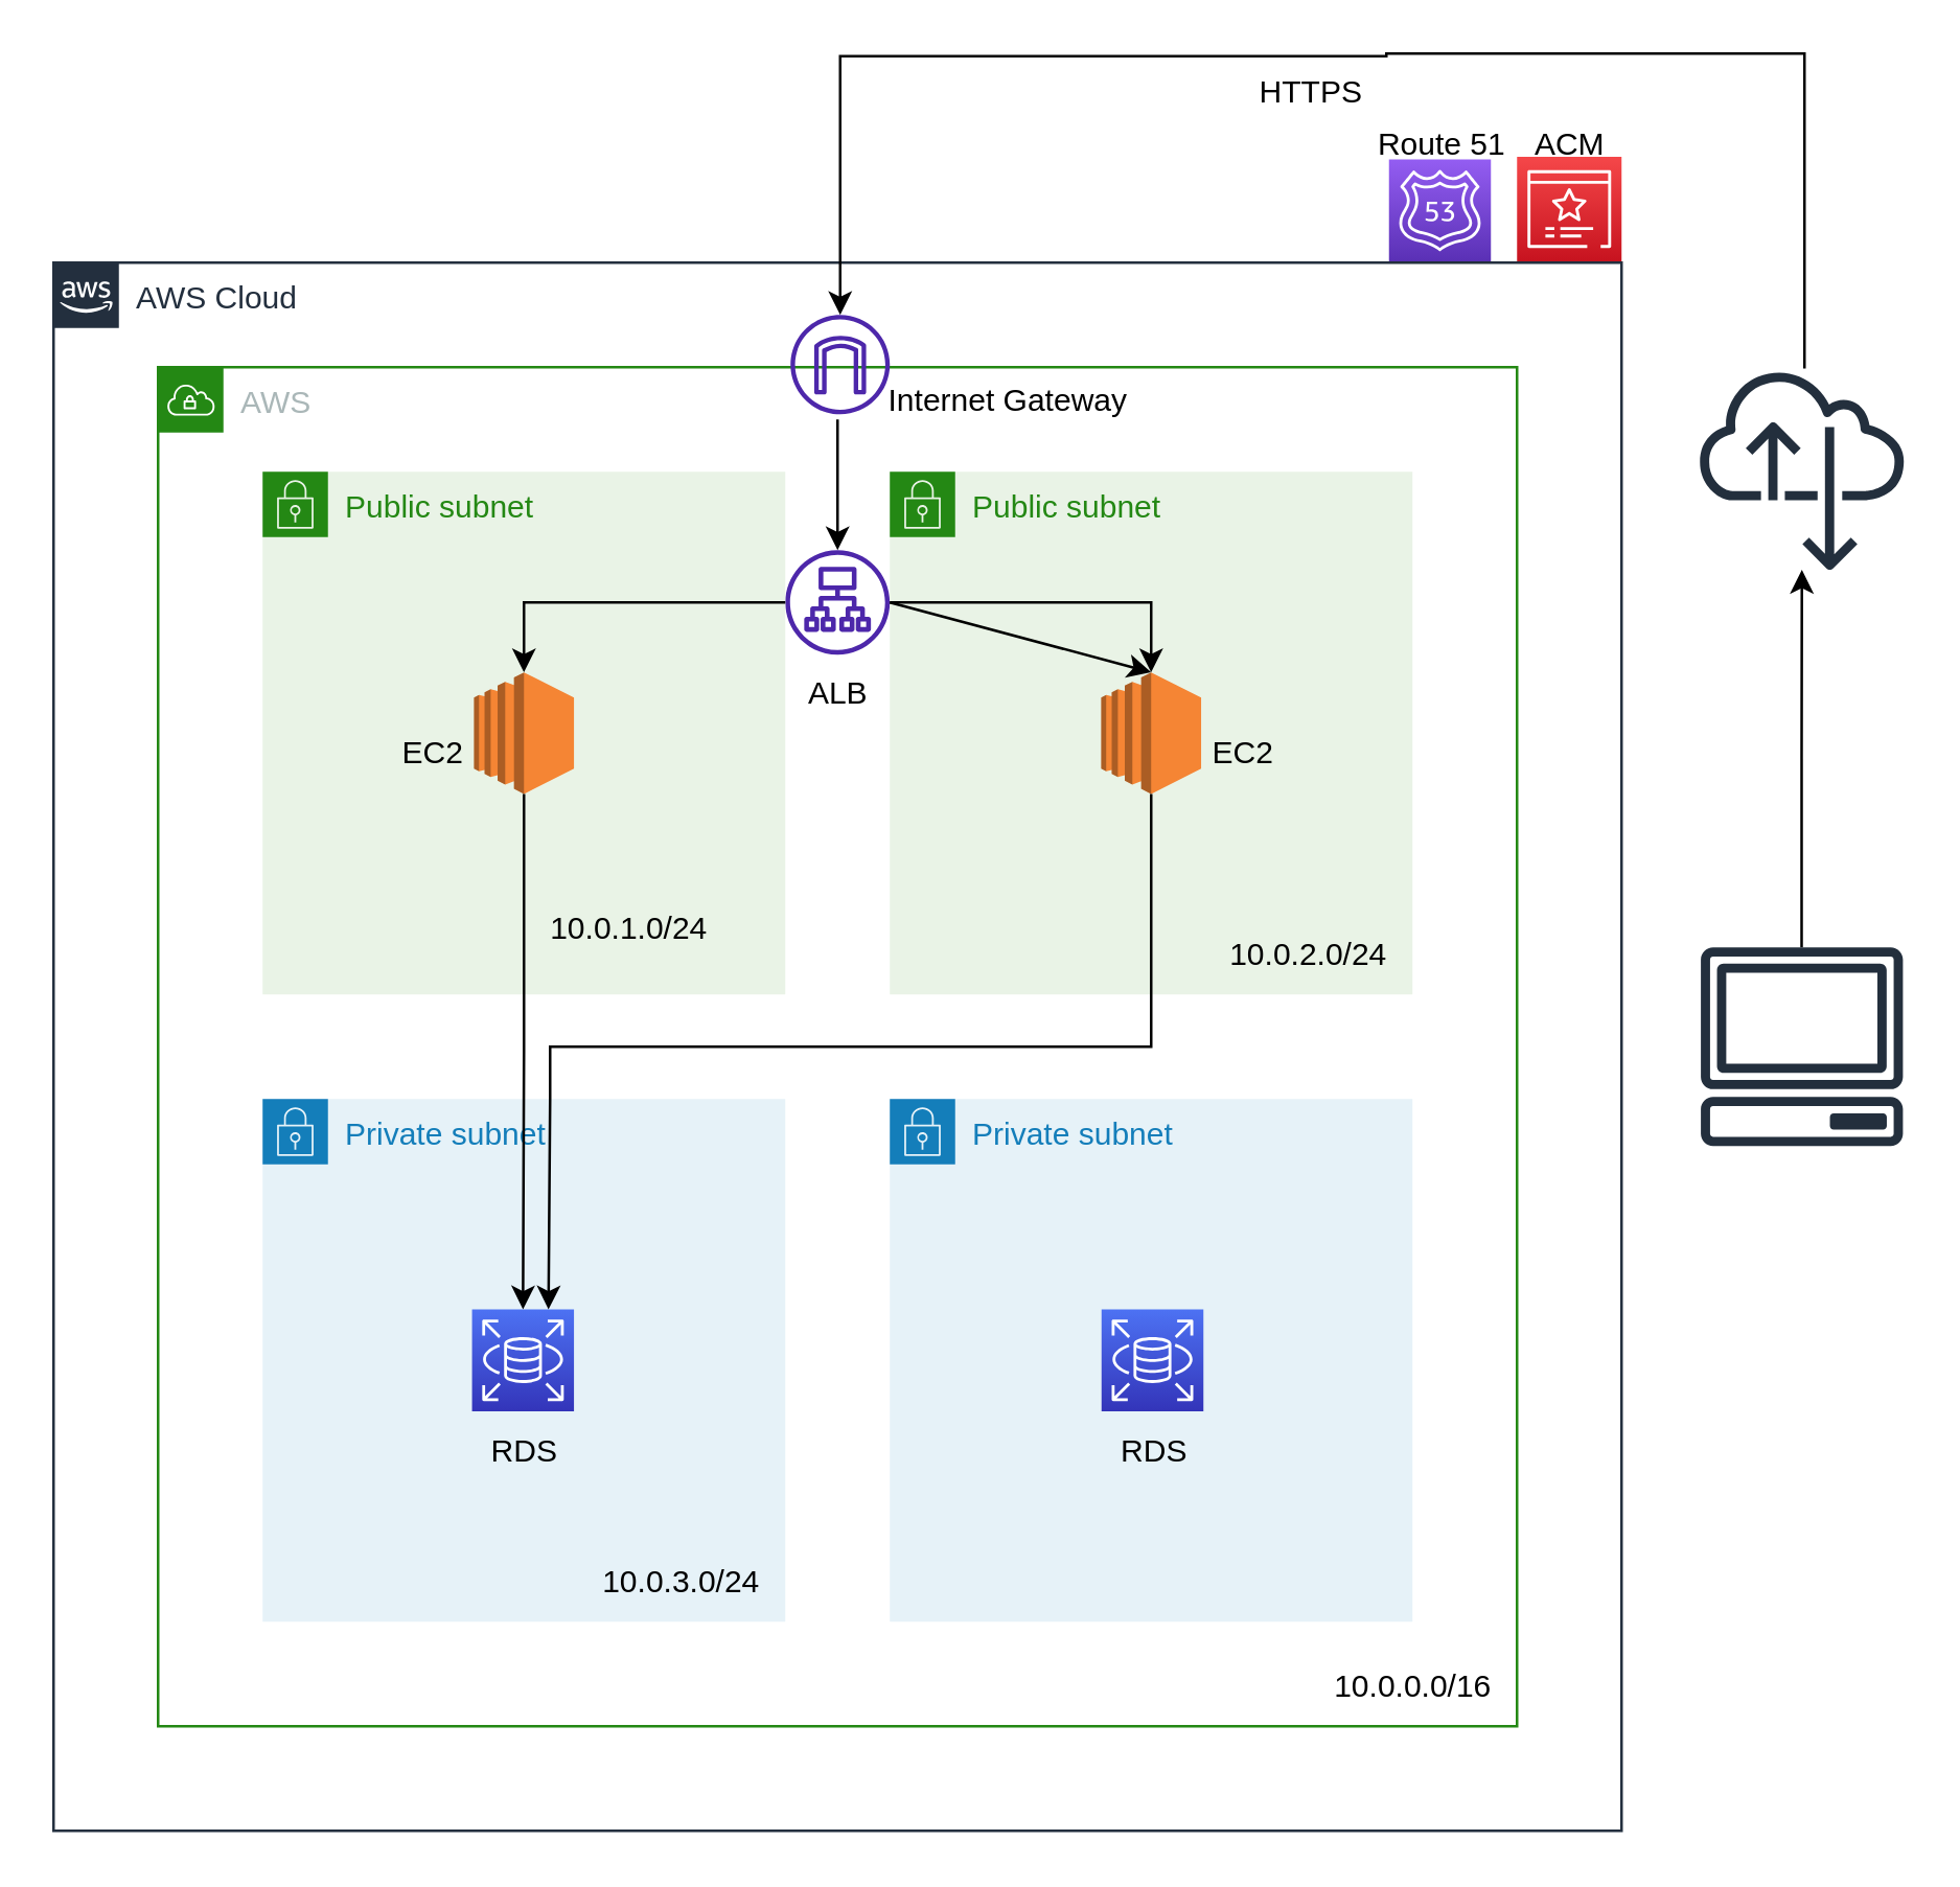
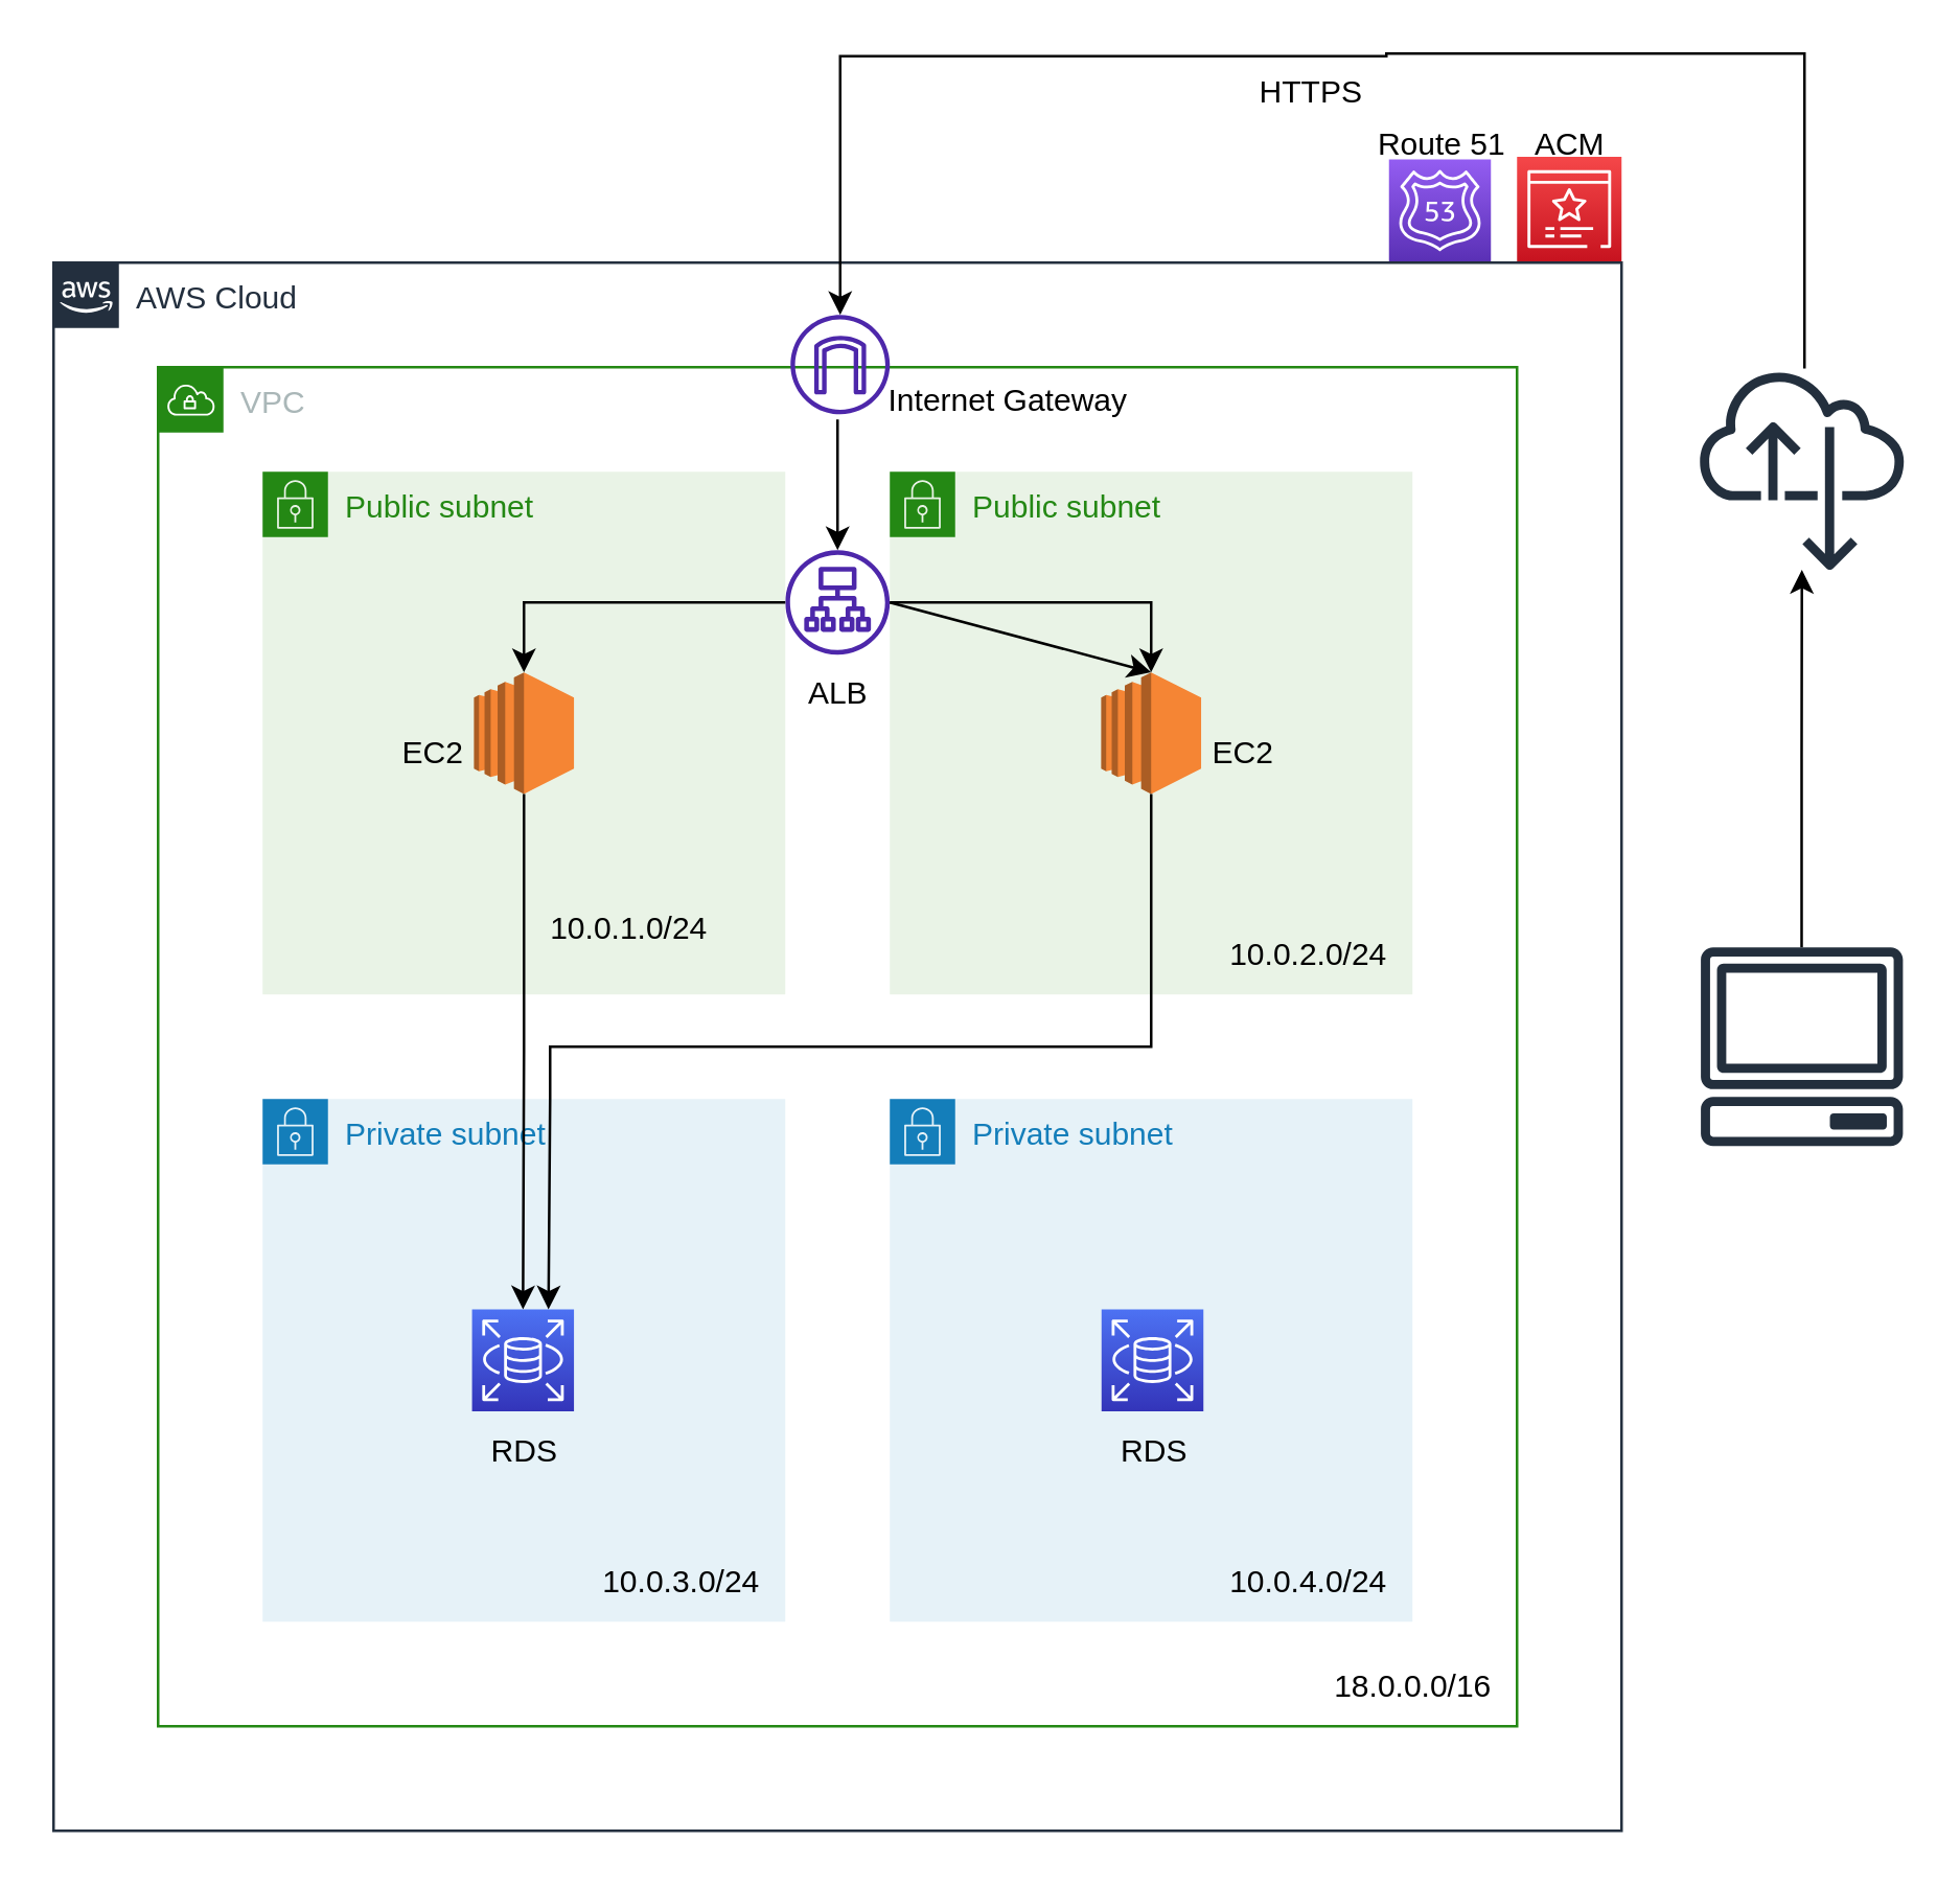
- <mxCell id="3" value="AWS" style="points=[[0,0],[0.25,0],[0.5,0],[0.75,0],[1,0],[1,0.25],[1,0.5],[1,0.75],[1,1],[0.75,1],[0.5,1],[0.25,1],[0,1],[0,0.75],[0,0.5],[0,0.25]];outlineConnect=0;gradientColor=none;html=1;whiteSpace=wrap;fontSize=12;fontStyle=0;container=1;pointerEvents=0;collapsible=0;recursiveResize=0;shape=mxgraph.aws4.group;grIcon=mxgraph.aws4.group_vpc;strokeColor=#248814;fillColor=none;verticalAlign=top;align=left;spacingLeft=30;fontColor=#AAB7B8;dashed=0;" vertex="1" parent="2"><mxGeometry x="40" y="40" width="520" height="520" as="geometry" /></mxCell>
+ <mxCell id="3" value="VPC" style="points=[[0,0],[0.25,0],[0.5,0],[0.75,0],[1,0],[1,0.25],[1,0.5],[1,0.75],[1,1],[0.75,1],[0.5,1],[0.25,1],[0,1],[0,0.75],[0,0.5],[0,0.25]];outlineConnect=0;gradientColor=none;html=1;whiteSpace=wrap;fontSize=12;fontStyle=0;container=1;pointerEvents=0;collapsible=0;recursiveResize=0;shape=mxgraph.aws4.group;grIcon=mxgraph.aws4.group_vpc;strokeColor=#248814;fillColor=none;verticalAlign=top;align=left;spacingLeft=30;fontColor=#AAB7B8;dashed=0;" vertex="1" parent="2"><mxGeometry x="40" y="40" width="520" height="520" as="geometry" /></mxCell>
+ <mxCell id="24" value="&lt;font color=&quot;#000000&quot;&gt;10.0.4.0/24&lt;br&gt;&lt;/font&gt;" style="text;html=1;align=center;verticalAlign=middle;resizable=0;points=[];autosize=1;strokeColor=none;fillColor=none;" vertex="1" parent="23"><mxGeometry x="120" y="170" width="80" height="30" as="geometry" /></mxCell>
- <mxCell id="8" value="&lt;font color=&quot;#000000&quot;&gt;10.0.0.0/16&lt;br&gt;&lt;/font&gt;" style="text;html=1;align=center;verticalAlign=middle;resizable=0;points=[];autosize=1;strokeColor=none;fillColor=none;" vertex="1" parent="3"><mxGeometry x="440" y="490" width="80" height="30" as="geometry" /></mxCell>
+ <mxCell id="8" value="&lt;font color=&quot;#000000&quot;&gt;18.0.0.0/16&lt;br&gt;&lt;/font&gt;" style="text;html=1;align=center;verticalAlign=middle;resizable=0;points=[];autosize=1;strokeColor=none;fillColor=none;" vertex="1" parent="3"><mxGeometry x="440" y="490" width="80" height="30" as="geometry" /></mxCell>
